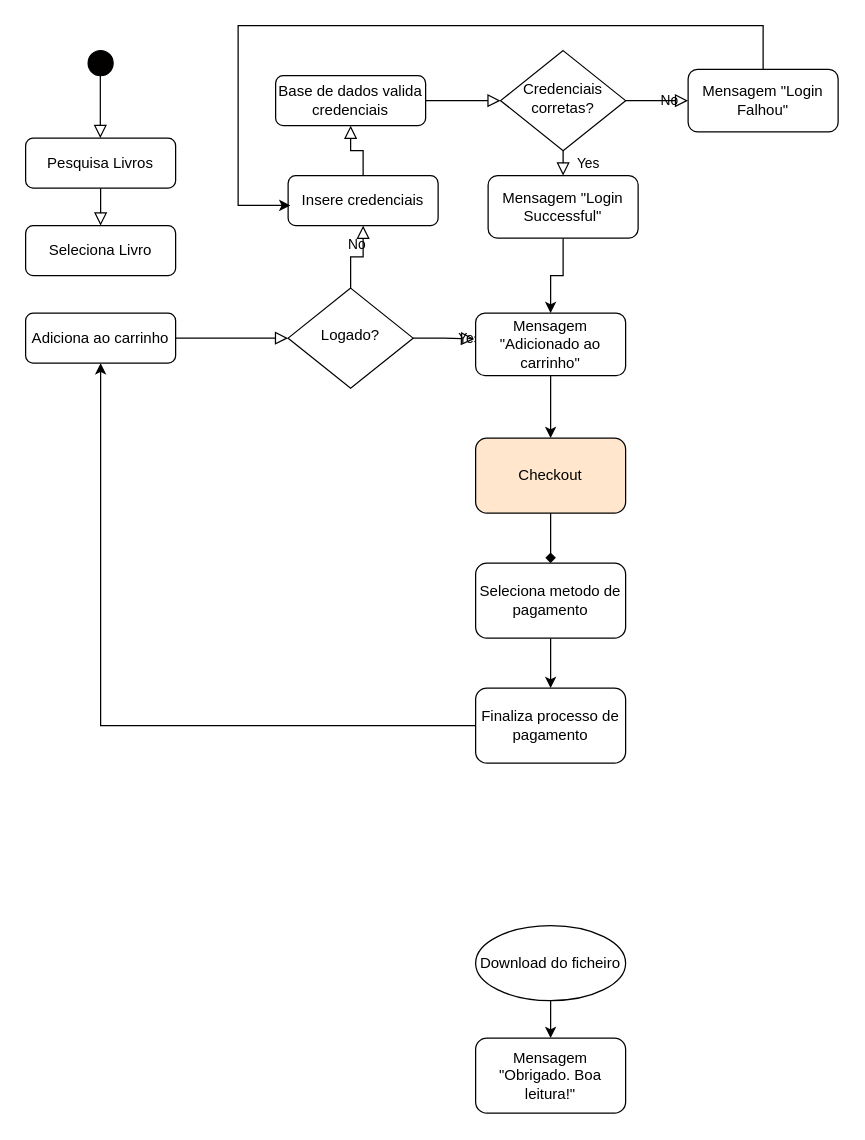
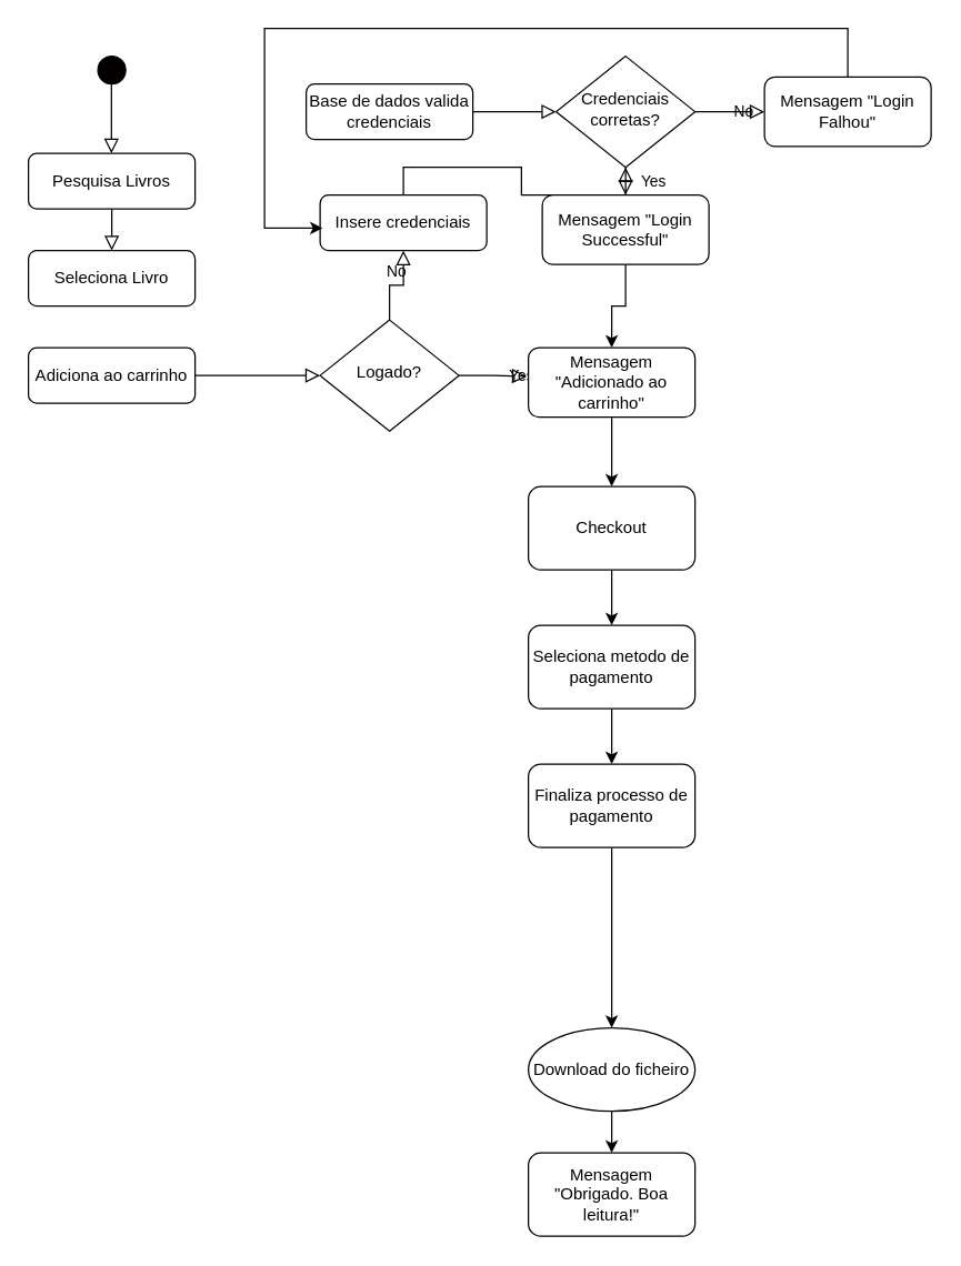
- <mxCell id="17" value="" style="rounded=0;html=1;jettySize=auto;orthogonalLoop=1;fontSize=11;endArrow=block;endFill=0;endSize=8;strokeWidth=1;shadow=0;labelBackgroundColor=none;edgeStyle=orthogonalEdgeStyle;entryX=0.5;entryY=1;entryDx=0;entryDy=0;exitX=0.5;exitY=0;exitDx=0;exitDy=0;" edge="1" parent="1" source="7" target="15"><mxGeometry relative="1" as="geometry"><mxPoint x="291" y="110" as="sourcePoint" /><mxPoint x="290" y="138" as="targetPoint" /></mxGeometry></mxCell>
+ <mxCell id="17" value="" style="rounded=0;html=1;jettySize=auto;orthogonalLoop=1;fontSize=11;endArrow=block;endFill=0;endSize=8;strokeWidth=1;shadow=0;labelBackgroundColor=none;edgeStyle=orthogonalEdgeStyle;exitX=0.5;exitY=0;exitDx=0;exitDy=0;" edge="1" parent="1" source="7" target="16"><mxGeometry relative="1" as="geometry"><mxPoint x="291" y="110" as="sourcePoint" /><mxPoint x="290" y="138" as="targetPoint" /></mxGeometry></mxCell>
- <mxCell id="26" value="Checkout" style="whiteSpace=wrap;html=1;rounded=1;glass=0;strokeWidth=1;shadow=0;fillColor=#ffe6cc;" vertex="1" parent="1"><mxGeometry x="380" y="350" width="120" height="60" as="geometry" /></mxCell>
+ <mxCell id="26" value="Checkout" style="whiteSpace=wrap;html=1;rounded=1;glass=0;strokeWidth=1;shadow=0;" vertex="1" parent="1"><mxGeometry x="380" y="350" width="120" height="60" as="geometry" /></mxCell>
- <mxCell id="25" value="" style="edgeStyle=orthogonalEdgeStyle;rounded=0;orthogonalLoop=1;jettySize=auto;html=1;endArrow=diamond;" edge="1" parent="1" source="26" target="28"><mxGeometry relative="1" as="geometry" /></mxCell>
+ <mxCell id="25" value="" style="edgeStyle=orthogonalEdgeStyle;rounded=0;orthogonalLoop=1;jettySize=auto;html=1;" edge="1" parent="1" source="26" target="28"><mxGeometry relative="1" as="geometry" /></mxCell>
- <mxCell id="29" value="" style="edgeStyle=orthogonalEdgeStyle;rounded=0;orthogonalLoop=1;jettySize=auto;html=1;" edge="1" parent="1" source="30" target="11"><mxGeometry relative="1" as="geometry" /></mxCell>
+ <mxCell id="29" value="" style="edgeStyle=orthogonalEdgeStyle;rounded=0;orthogonalLoop=1;jettySize=auto;html=1;" edge="1" parent="1" source="30" target="32"><mxGeometry relative="1" as="geometry" /></mxCell>
